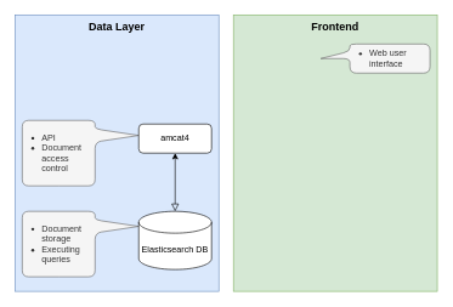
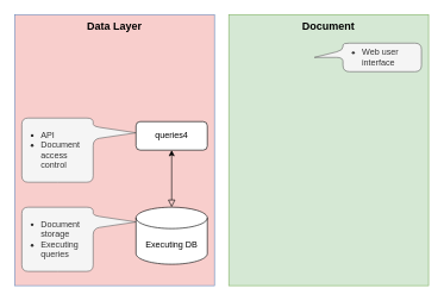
- <mxCell id="2" value="Data Layer" style="rounded=0;whiteSpace=wrap;html=1;strokeWidth=1;verticalAlign=top;fontStyle=1;fontSize=15;fillColor=#dae8fc;strokeColor=#6c8ebf;flipH=1;flipV=1;" parent="1" vertex="1"><mxGeometry y="20" width="280" height="380" as="geometry" x="20" /></mxCell>
+ <mxCell id="2" value="Data Layer" style="rounded=0;whiteSpace=wrap;html=1;strokeWidth=1;verticalAlign=top;fontStyle=1;fontSize=15;fillColor=#f8cecc;strokeColor=#6c8ebf;flipH=1;flipV=1;" parent="1" vertex="1"><mxGeometry y="20" width="280" height="380" as="geometry" x="20" /></mxCell>
- <mxCell id="5" value="Frontend" style="rounded=0;whiteSpace=wrap;html=1;strokeWidth=1;verticalAlign=top;fontStyle=1;fontSize=15;fillColor=#d5e8d4;strokeColor=#82b366;flipH=1;flipV=1;" parent="1" vertex="1"><mxGeometry x="320" y="20" width="280" height="380" as="geometry" /></mxCell>
+ <mxCell id="5" value="Document" style="rounded=0;whiteSpace=wrap;html=1;strokeWidth=1;verticalAlign=top;fontStyle=1;fontSize=15;fillColor=#d5e8d4;strokeColor=#82b366;flipH=1;flipV=1;" parent="1" vertex="1"><mxGeometry x="320" y="20" width="280" height="380" as="geometry" /></mxCell>
- <mxCell id="8" value="amcat4" style="rounded=1;whiteSpace=wrap;html=1;fontSize=12;glass=0;strokeWidth=1;shadow=0;imageWidth=24;" parent="1" vertex="1"><mxGeometry x="190" y="170" width="100" height="40" as="geometry" /></mxCell>
+ <mxCell id="8" value="queries4" style="rounded=1;whiteSpace=wrap;html=1;fontSize=12;glass=0;strokeWidth=1;shadow=0;imageWidth=24;" parent="1" vertex="1"><mxGeometry x="190" y="170" width="100" height="40" as="geometry" /></mxCell>
- <mxCell id="9" value="Elasticsearch DB" style="shape=cylinder3;whiteSpace=wrap;html=1;boundedLbl=1;backgroundOutline=1;size=15;" parent="1" vertex="1"><mxGeometry x="190" y="290" width="100" height="80" as="geometry" /></mxCell>
+ <mxCell id="9" value="Executing DB" style="shape=cylinder3;whiteSpace=wrap;html=1;boundedLbl=1;backgroundOutline=1;size=15;" parent="1" vertex="1"><mxGeometry x="190" y="290" width="100" height="80" as="geometry" /></mxCell>
